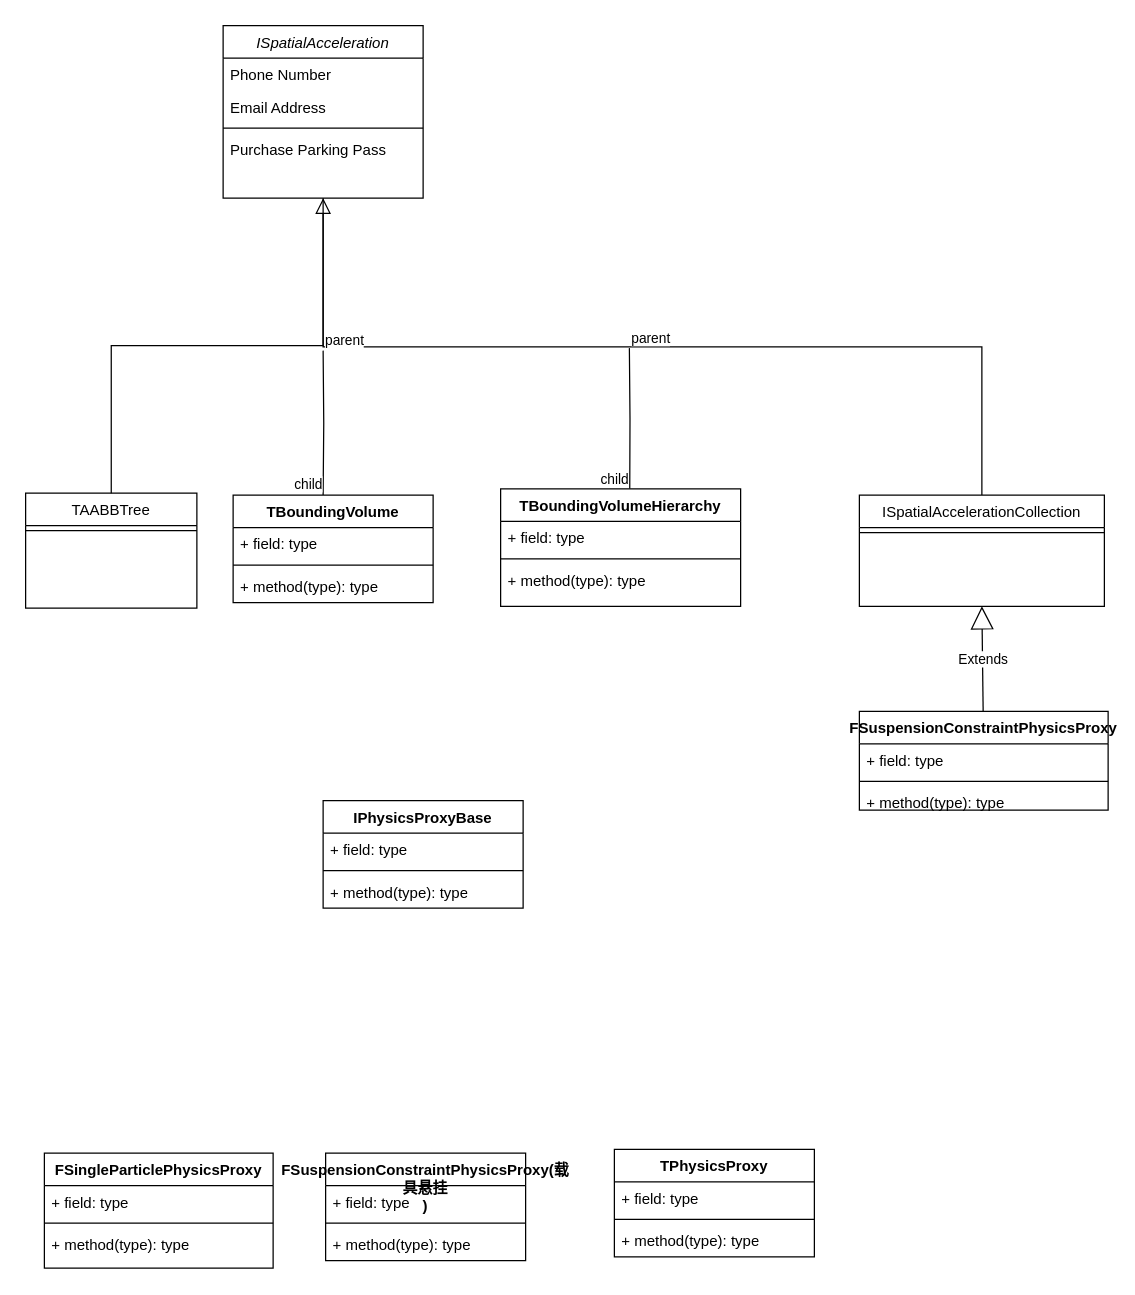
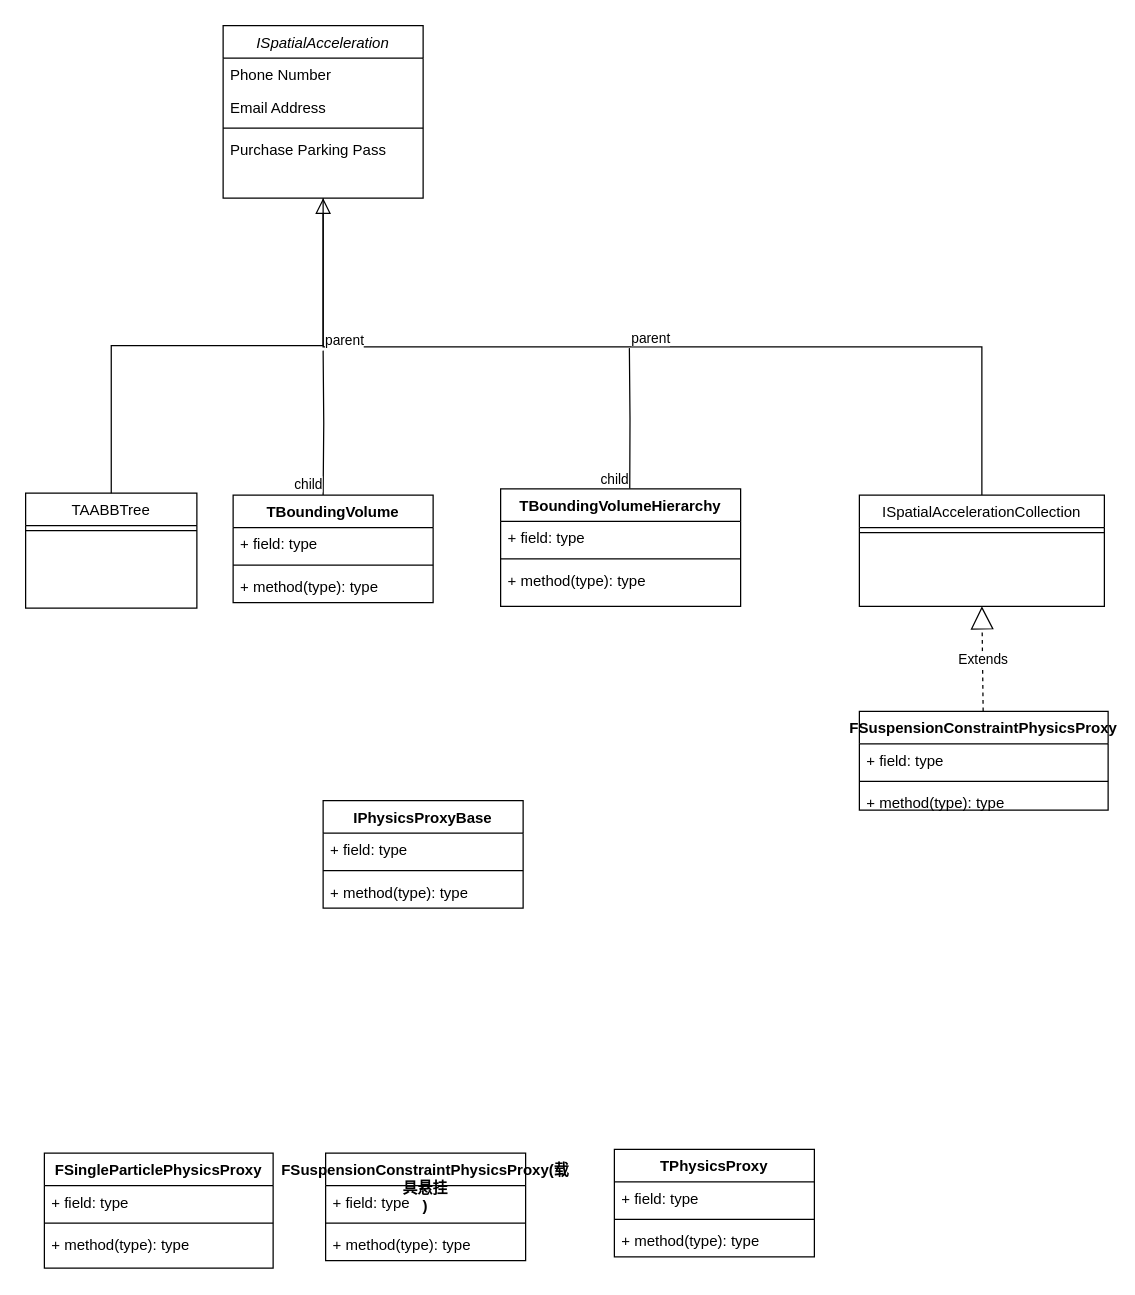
- <mxCell id="13" value="Extends" style="endArrow=block;endSize=16;endFill=0;html=1;rounded=0;entryX=0.5;entryY=1;entryDx=0;entryDy=0;" parent="1" source="14" target="10" edge="1"><mxGeometry width="160" relative="1" as="geometry"><mxPoint x="787" y="600.5" as="sourcePoint" /><mxPoint x="814" y="600.5" as="targetPoint" /></mxGeometry></mxCell>
+ <mxCell id="13" value="Extends" style="endArrow=block;endSize=16;endFill=0;html=1;rounded=0;entryX=0.5;entryY=1;entryDx=0;entryDy=0;dashed=1;" parent="1" source="14" target="10" edge="1"><mxGeometry width="160" relative="1" as="geometry"><mxPoint x="787" y="600.5" as="sourcePoint" /><mxPoint x="814" y="600.5" as="targetPoint" /></mxGeometry></mxCell>
